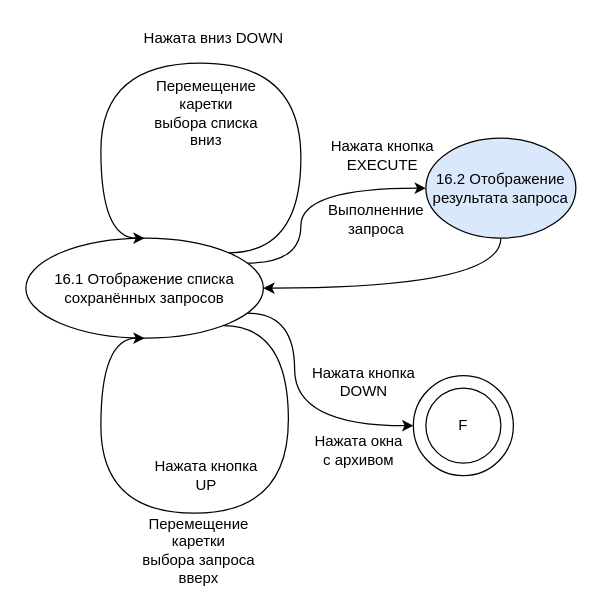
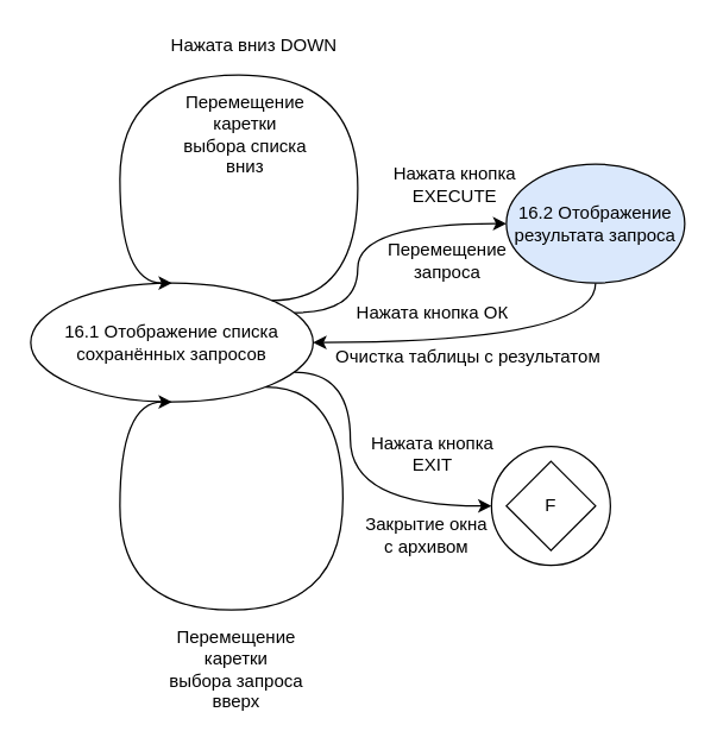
- <mxCell id="18" value="Выполненние &lt;br&gt;запроса" style="text;html=1;align=center;verticalAlign=middle;resizable=0;points=[];;autosize=1;" vertex="1" parent="1"><mxGeometry x="255" y="160" width="90" height="30" as="geometry" /></mxCell>
+ <mxCell id="18" value="Перемещение &lt;br&gt;запроса" style="text;html=1;align=center;verticalAlign=middle;resizable=0;points=[];;autosize=1;" vertex="1" parent="1"><mxGeometry x="255" y="160" width="90" height="30" as="geometry" /></mxCell>
+ <mxCell id="19" value="Нажата кнопка ОК" style="text;html=1;align=center;verticalAlign=middle;resizable=0;points=[];;autosize=1;" vertex="1" parent="1"><mxGeometry x="230" y="200" width="120" height="20" as="geometry" /></mxCell>
+ <mxCell id="20" value="Очистка таблицы с результатом" style="text;html=1;align=center;verticalAlign=middle;resizable=0;points=[];;autosize=1;" vertex="1" parent="1"><mxGeometry x="219" y="230" width="190" height="20" as="geometry" /></mxCell>
- <mxCell id="13" value="Нажата кнопка&lt;br&gt;DOWN" style="text;html=1;align=center;verticalAlign=middle;resizable=0;points=[];;autosize=1;" vertex="1" parent="1"><mxGeometry x="240" y="290" width="100" height="30" as="geometry" /></mxCell>
+ <mxCell id="13" value="Нажата кнопка&lt;br&gt;EXIT" style="text;html=1;align=center;verticalAlign=middle;resizable=0;points=[];;autosize=1;" vertex="1" parent="1"><mxGeometry x="240" y="290" width="100" height="30" as="geometry" /></mxCell>
- <mxCell id="12" value="F" style="ellipse;whiteSpace=wrap;html=1;aspect=fixed;" vertex="1" parent="1"><mxGeometry x="340" y="310" width="60" height="60" as="geometry" /></mxCell>
+ <mxCell id="12" value="F" style="rhombus;whiteSpace=wrap;html=1;aspect=fixed;" vertex="1" parent="1"><mxGeometry x="340" y="310" width="60" height="60" as="geometry" /></mxCell>
- <mxCell id="14" value="Нажата окна&lt;br&gt;с архивом" style="text;html=1;align=center;verticalAlign=middle;resizable=0;points=[];;autosize=1;" vertex="1" parent="1"><mxGeometry x="236" y="345" width="100" height="30" as="geometry" /></mxCell>
+ <mxCell id="14" value="Закрытие окна&lt;br&gt;с архивом" style="text;html=1;align=center;verticalAlign=middle;resizable=0;points=[];;autosize=1;" vertex="1" parent="1"><mxGeometry x="236" y="345" width="100" height="30" as="geometry" /></mxCell>
- <mxCell id="9" value="Нажата кнопка &lt;br&gt;UP" style="text;html=1;align=center;verticalAlign=middle;resizable=0;points=[];;autosize=1;" vertex="1" parent="1"><mxGeometry x="114" y="365" width="100" height="30" as="geometry" /></mxCell>
- <mxCell id="10" value="Перемещение &lt;br&gt;каретки&lt;br&gt;выбора запроса&lt;br&gt;вверх" style="text;html=1;align=center;verticalAlign=middle;resizable=0;points=[];;autosize=1;" vertex="1" parent="1"><mxGeometry x="103" y="410" width="110" height="60" as="geometry" /></mxCell>
+ <mxCell id="10" value="Перемещение &lt;br&gt;каретки&lt;br&gt;выбора запроса&lt;br&gt;вверх" style="text;html=1;align=center;verticalAlign=middle;resizable=0;points=[];;autosize=1;" vertex="1" parent="1"><mxGeometry x="103" y="420" width="110" height="60" as="geometry" /></mxCell>
